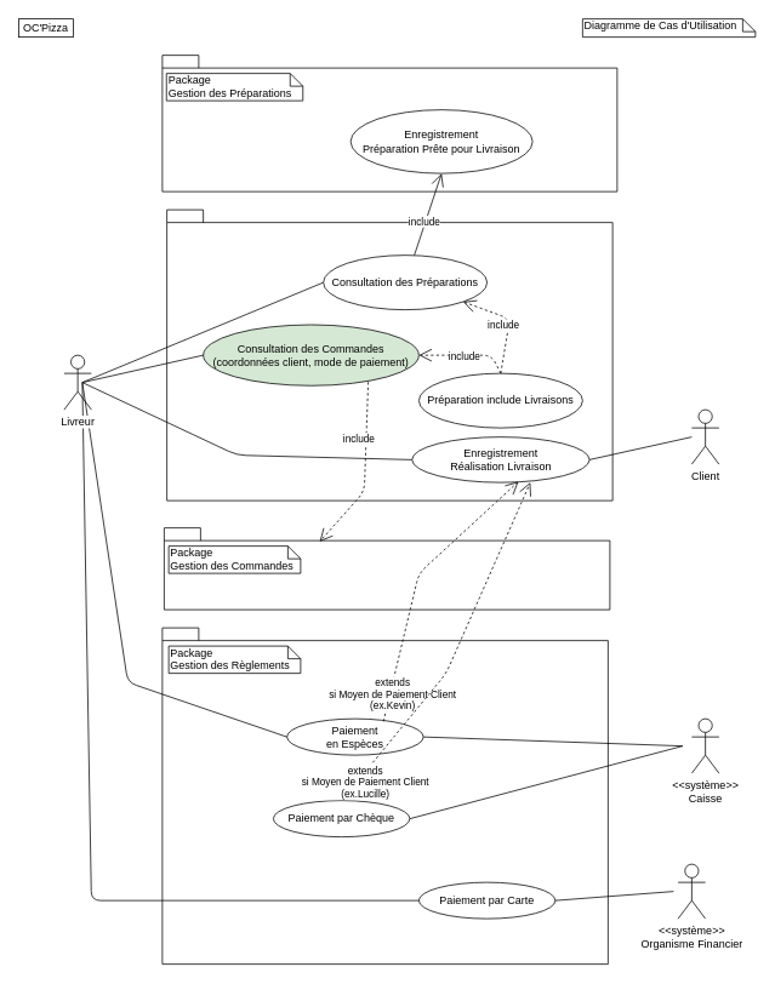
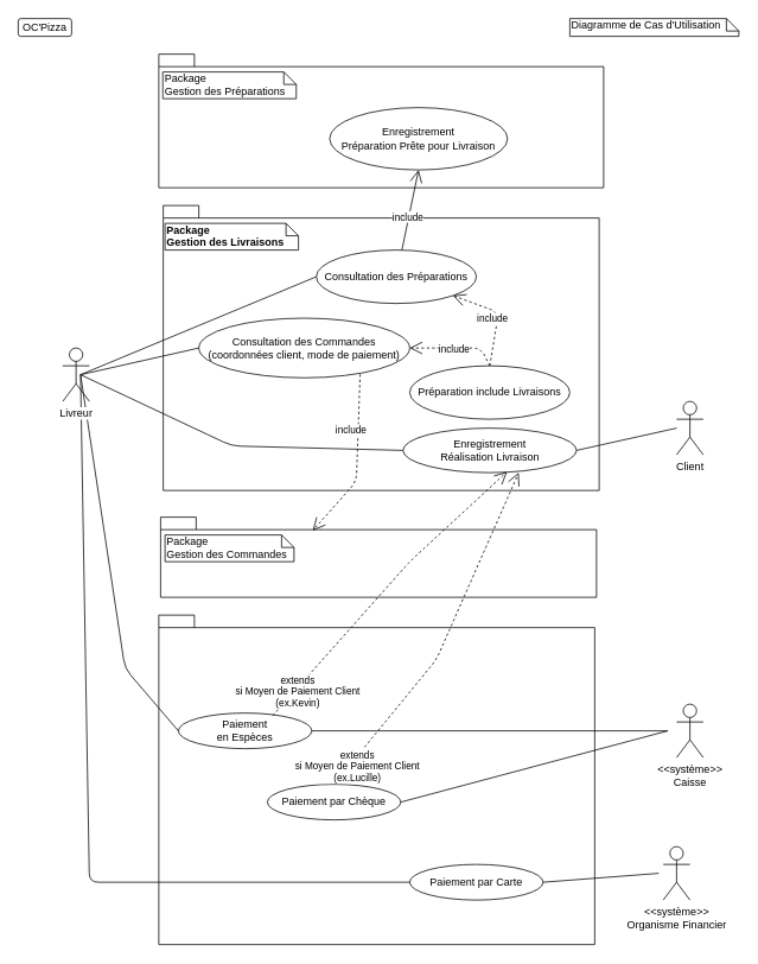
- <mxCell id="5" value="OC'Pizza" style="whiteSpace=wrap;html=1;rounded=0;" parent="1" vertex="1"><mxGeometry x="20" y="20" width="60" height="20" as="geometry" /></mxCell>
+ <mxCell id="5" value="OC'Pizza" style="rounded=1;whiteSpace=wrap;html=1;" parent="1" vertex="1"><mxGeometry x="20" y="20" width="60" height="20" as="geometry" /></mxCell>
- <mxCell id="8" value="Enregistrement&lt;br&gt;Préparation Prête pour Livraison" style="ellipse;whiteSpace=wrap;html=1;" parent="1" vertex="1"><mxGeometry x="385" y="120" width="200" height="70" as="geometry" /></mxCell>
+ <mxCell id="8" value="Enregistrement&lt;br&gt;Préparation Prête pour Livraison" style="ellipse;whiteSpace=wrap;html=1;" parent="1" vertex="1"><mxGeometry x="370" y="120" width="200" height="70" as="geometry" /></mxCell>
+ <mxCell id="11" value="&lt;b&gt;Package&lt;br&gt;Gestion des Livraisons&lt;/b&gt;" style="shape=note;whiteSpace=wrap;html=1;size=14;verticalAlign=top;align=left;spacingTop=-6;" parent="1" vertex="1"><mxGeometry x="185" y="250" width="150" height="30" as="geometry" /></mxCell>
- <mxCell id="18" value="Consultation des Commandes&lt;br&gt;(coordonnées client, mode de paiement)" style="ellipse;whiteSpace=wrap;html=1;fillColor=#d5e8d4;" parent="1" vertex="1"><mxGeometry x="223" y="356.5" width="237" height="67" as="geometry" /></mxCell>
+ <mxCell id="18" value="Consultation des Commandes&lt;br&gt;(coordonnées client, mode de paiement)" style="ellipse;whiteSpace=wrap;html=1;" parent="1" vertex="1"><mxGeometry x="223" y="356.5" width="237" height="67" as="geometry" /></mxCell>
- <mxCell id="20" value="Package&lt;br&gt;Gestion des Règlements" style="shape=note;whiteSpace=wrap;html=1;size=14;verticalAlign=top;align=left;spacingTop=-6;" parent="1" vertex="1"><mxGeometry x="185" y="710" width="145" height="30" as="geometry" /></mxCell>
- <mxCell id="21" value="Paiement&lt;br&gt;en Espèces" style="ellipse;whiteSpace=wrap;html=1;" parent="1" vertex="1"><mxGeometry x="315" y="790" width="150" height="40" as="geometry" /></mxCell>
+ <mxCell id="21" value="Paiement&lt;br&gt;en Espèces" style="ellipse;whiteSpace=wrap;html=1;" parent="1" vertex="1"><mxGeometry x="200" y="800" width="150" height="40" as="geometry" /></mxCell>
